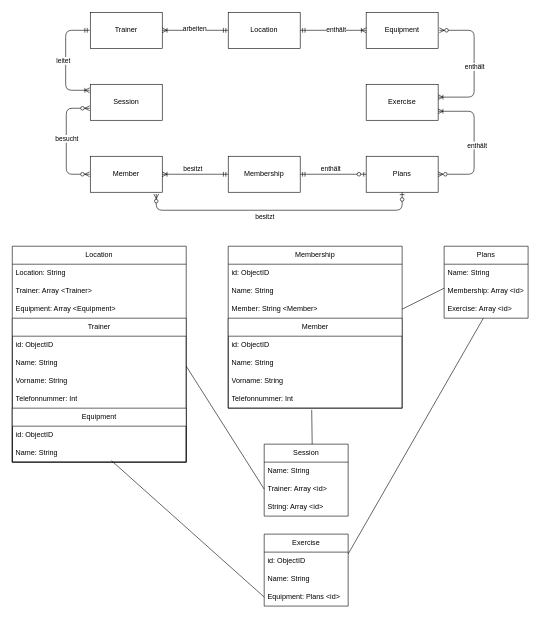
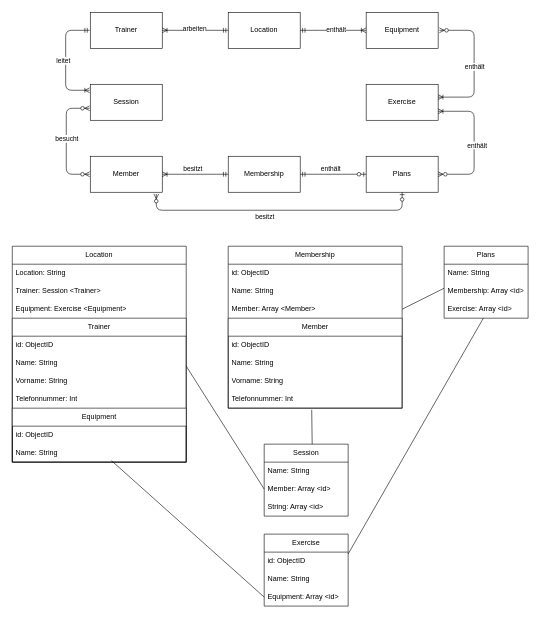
- <mxCell id="30" value="Trainer: Array &amp;lt;Trainer&amp;gt;" style="text;strokeColor=none;fillColor=none;align=left;verticalAlign=middle;spacingLeft=4;spacingRight=4;overflow=hidden;points=[[0,0.5],[1,0.5]];portConstraint=eastwest;rotatable=0;whiteSpace=wrap;html=1;" vertex="1" parent="28"><mxGeometry y="60" width="290" height="30" as="geometry" /></mxCell>
+ <mxCell id="30" value="Trainer: Session &amp;lt;Trainer&amp;gt;" style="text;strokeColor=none;fillColor=none;align=left;verticalAlign=middle;spacingLeft=4;spacingRight=4;overflow=hidden;points=[[0,0.5],[1,0.5]];portConstraint=eastwest;rotatable=0;whiteSpace=wrap;html=1;" vertex="1" parent="28"><mxGeometry y="60" width="290" height="30" as="geometry" /></mxCell>
- <mxCell id="31" value="Equipment: Array &amp;lt;Equipment&amp;gt;" style="text;strokeColor=none;fillColor=none;align=left;verticalAlign=middle;spacingLeft=4;spacingRight=4;overflow=hidden;points=[[0,0.5],[1,0.5]];portConstraint=eastwest;rotatable=0;whiteSpace=wrap;html=1;" vertex="1" parent="28"><mxGeometry y="90" width="290" height="30" as="geometry" /></mxCell>
+ <mxCell id="31" value="Equipment: Exercise &amp;lt;Equipment&amp;gt;" style="text;strokeColor=none;fillColor=none;align=left;verticalAlign=middle;spacingLeft=4;spacingRight=4;overflow=hidden;points=[[0,0.5],[1,0.5]];portConstraint=eastwest;rotatable=0;whiteSpace=wrap;html=1;" vertex="1" parent="28"><mxGeometry y="90" width="290" height="30" as="geometry" /></mxCell>
- <mxCell id="43" value="Member: String &amp;lt;Member&amp;gt;" style="text;strokeColor=none;fillColor=none;align=left;verticalAlign=middle;spacingLeft=4;spacingRight=4;overflow=hidden;points=[[0,0.5],[1,0.5]];portConstraint=eastwest;rotatable=0;whiteSpace=wrap;html=1;" vertex="1" parent="40"><mxGeometry y="90" width="290" height="30" as="geometry" /></mxCell>
+ <mxCell id="43" value="Member: Array &amp;lt;Member&amp;gt;" style="text;strokeColor=none;fillColor=none;align=left;verticalAlign=middle;spacingLeft=4;spacingRight=4;overflow=hidden;points=[[0,0.5],[1,0.5]];portConstraint=eastwest;rotatable=0;whiteSpace=wrap;html=1;" vertex="1" parent="40"><mxGeometry y="90" width="290" height="30" as="geometry" /></mxCell>
- <mxCell id="59" value="Trainer: Array &amp;lt;id&amp;gt;" style="text;strokeColor=none;fillColor=none;align=left;verticalAlign=middle;spacingLeft=4;spacingRight=4;overflow=hidden;points=[[0,0.5],[1,0.5]];portConstraint=eastwest;rotatable=0;whiteSpace=wrap;html=1;" vertex="1" parent="57"><mxGeometry y="60" width="140" height="30" as="geometry" /></mxCell>
+ <mxCell id="59" value="Member: Array &amp;lt;id&amp;gt;" style="text;strokeColor=none;fillColor=none;align=left;verticalAlign=middle;spacingLeft=4;spacingRight=4;overflow=hidden;points=[[0,0.5],[1,0.5]];portConstraint=eastwest;rotatable=0;whiteSpace=wrap;html=1;" vertex="1" parent="57"><mxGeometry y="60" width="140" height="30" as="geometry" /></mxCell>
- <mxCell id="56" value="Equipment: Plans &amp;lt;id&amp;gt;" style="text;strokeColor=none;fillColor=none;align=left;verticalAlign=middle;spacingLeft=4;spacingRight=4;overflow=hidden;points=[[0,0.5],[1,0.5]];portConstraint=eastwest;rotatable=0;whiteSpace=wrap;html=1;" vertex="1" parent="53"><mxGeometry y="90" width="140" height="30" as="geometry" /></mxCell>
+ <mxCell id="56" value="Equipment: Array &amp;lt;id&amp;gt;" style="text;strokeColor=none;fillColor=none;align=left;verticalAlign=middle;spacingLeft=4;spacingRight=4;overflow=hidden;points=[[0,0.5],[1,0.5]];portConstraint=eastwest;rotatable=0;whiteSpace=wrap;html=1;" vertex="1" parent="53"><mxGeometry y="90" width="140" height="30" as="geometry" /></mxCell>
